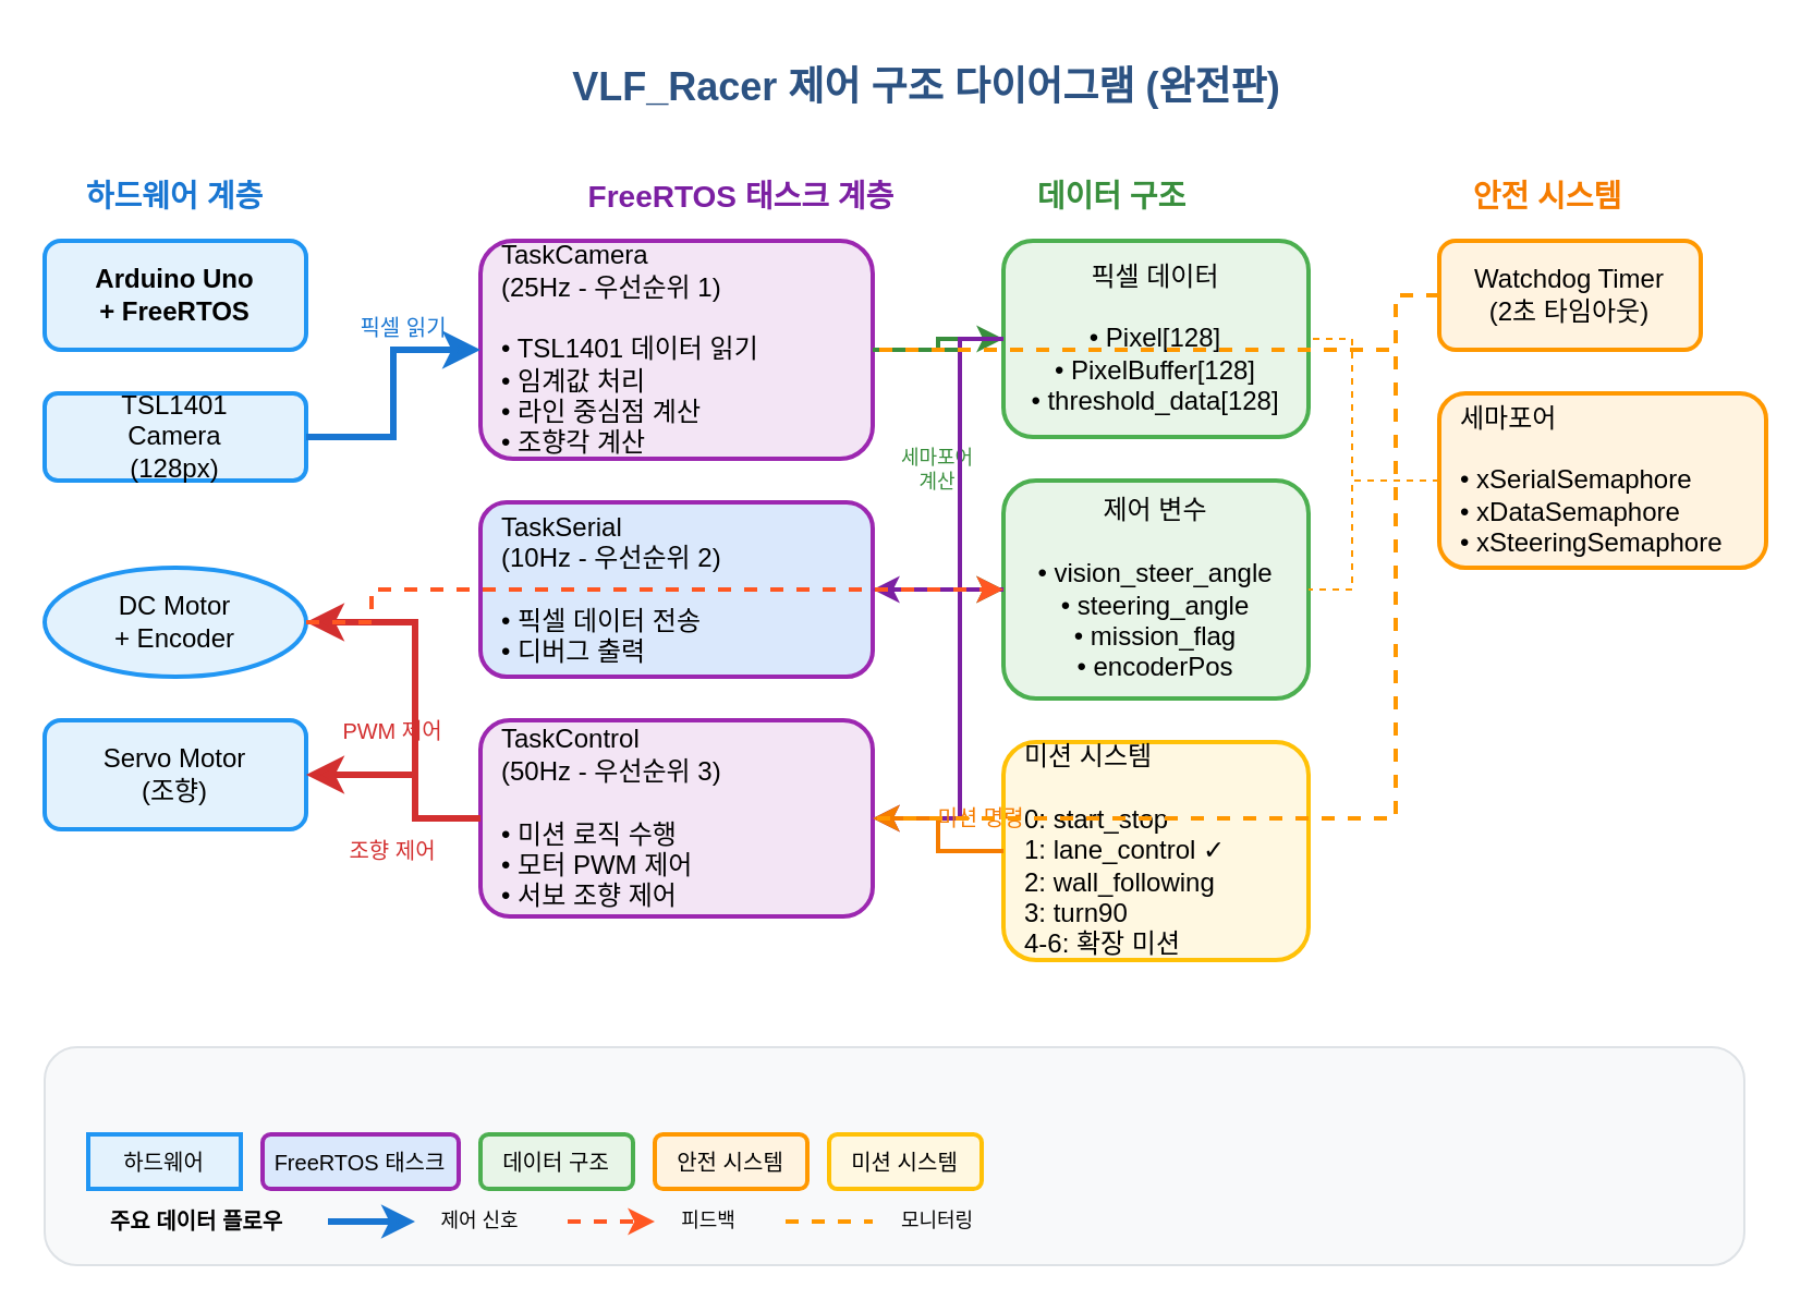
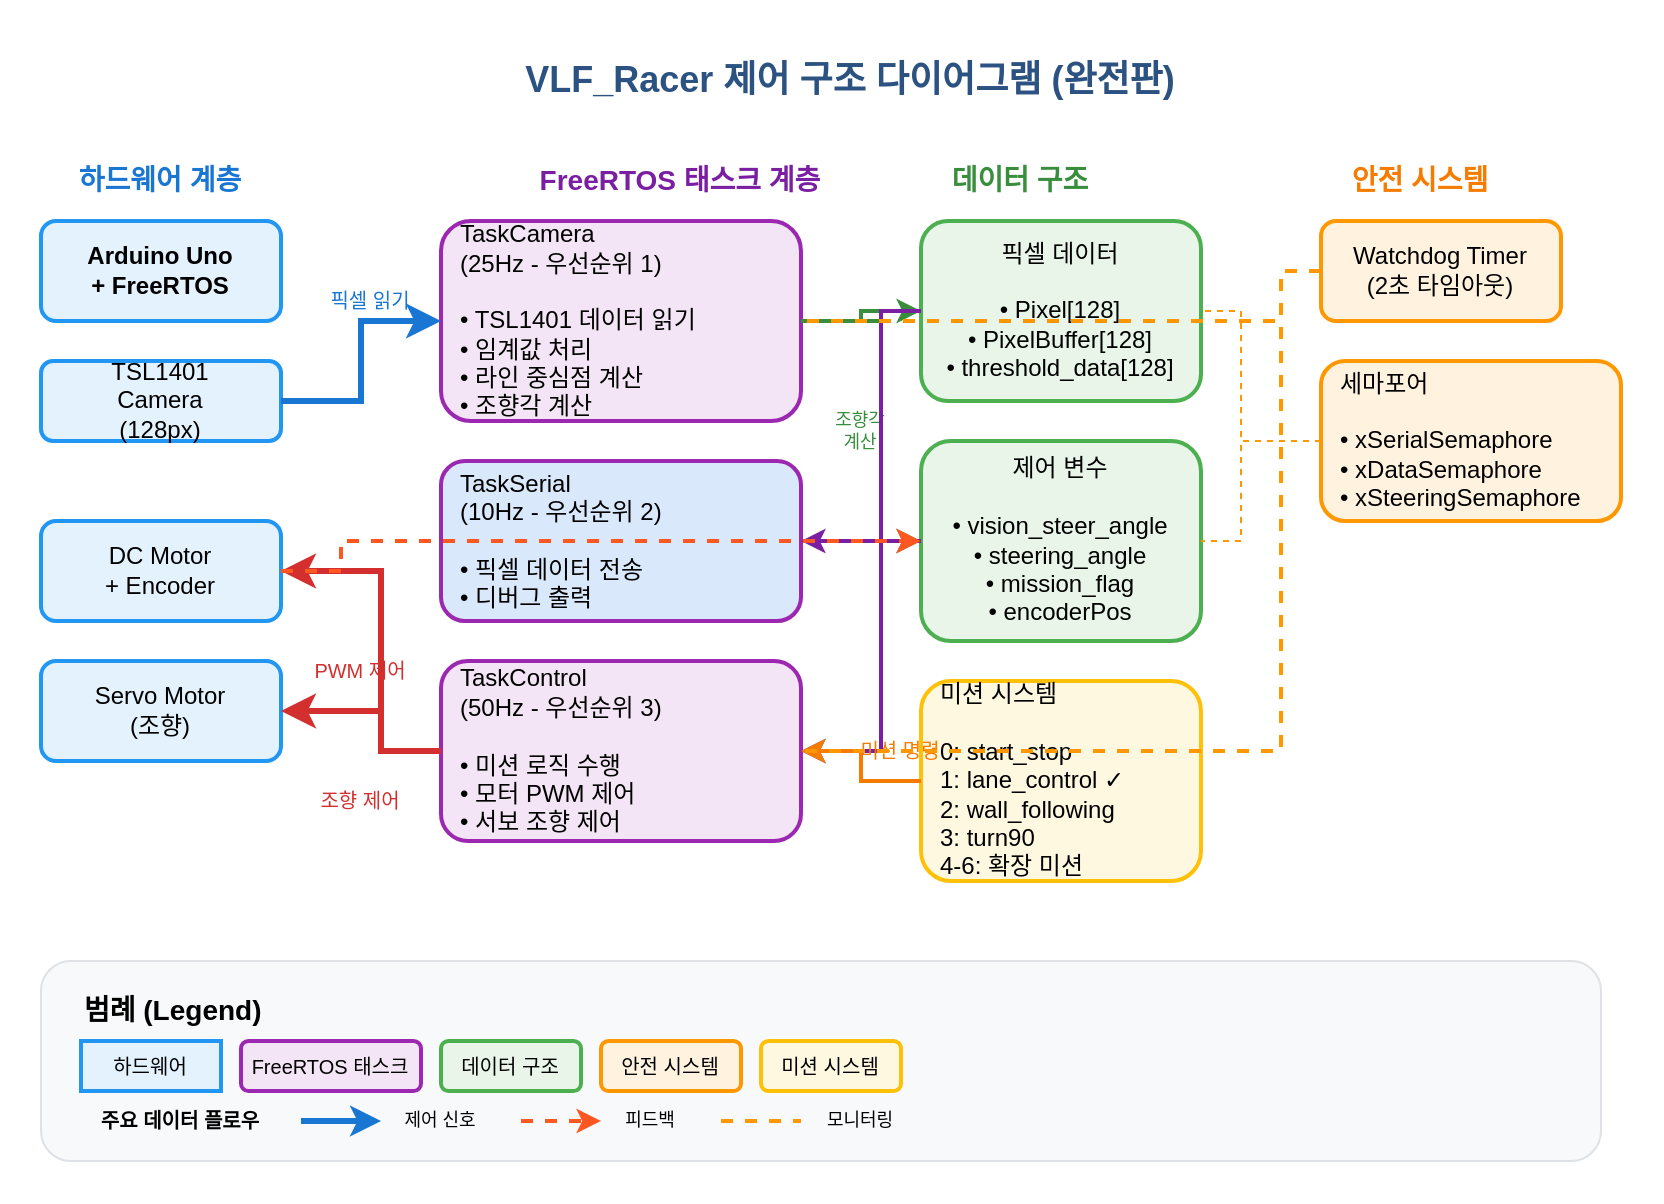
- <mxCell id="23" value="세마포어&#10;계산" style="text;html=1;strokeColor=none;fillColor=none;align=center;verticalAlign=middle;whiteSpace=wrap;rounded=0;fontSize=9;fontColor=#388e3c;" vertex="1" parent="1"><mxGeometry x="410" y="200" width="40" height="30" as="geometry" /></mxCell>
+ <mxCell id="23" value="조향각&#10;계산" style="text;html=1;strokeColor=none;fillColor=none;align=center;verticalAlign=middle;whiteSpace=wrap;rounded=0;fontSize=9;fontColor=#388e3c;" vertex="1" parent="1"><mxGeometry x="410" y="200" width="40" height="30" as="geometry" /></mxCell>
- <mxCell id="6" value="DC Motor&#10;+ Encoder" style="ellipse;whiteSpace=wrap;html=1;fillColor=#e3f2fd;strokeColor=#2196f3;strokeWidth=2;" vertex="1" parent="1"><mxGeometry x="20" y="260" width="120" height="50" as="geometry" /></mxCell>
+ <mxCell id="6" value="DC Motor&#10;+ Encoder" style="rounded=1;whiteSpace=wrap;html=1;fillColor=#e3f2fd;strokeColor=#2196f3;strokeWidth=2;" vertex="1" parent="1"><mxGeometry x="20" y="260" width="120" height="50" as="geometry" /></mxCell>
- <mxCell id="29" value="조향 제어" style="text;html=1;strokeColor=none;fillColor=none;align=center;verticalAlign=middle;whiteSpace=wrap;rounded=0;fontSize=10;fontColor=#d32f2f;" vertex="1" parent="1"><mxGeometry x="150" y="380" width="60" height="20" as="geometry" /></mxCell>
+ <mxCell id="29" value="조향 제어" style="text;html=1;strokeColor=none;fillColor=none;align=center;verticalAlign=middle;whiteSpace=wrap;rounded=0;fontSize=10;fontColor=#d32f2f;" vertex="1" parent="1"><mxGeometry x="150" y="390" width="60" height="20" as="geometry" /></mxCell>
+ <mxCell id="38" value="범례 (Legend)" style="text;html=1;strokeColor=none;fillColor=none;align=left;verticalAlign=top;whiteSpace=wrap;rounded=0;fontSize=14;fontStyle=1;" vertex="1" parent="1"><mxGeometry x="40" y="490" width="120" height="20" as="geometry" /></mxCell>
- <mxCell id="40" value="FreeRTOS 태스크" style="rounded=1;whiteSpace=wrap;html=1;fillColor=#dae8fc;strokeColor=#9c27b0;strokeWidth=2;fontSize=10;" vertex="1" parent="1"><mxGeometry x="120" y="520" width="90" height="25" as="geometry" /></mxCell>
+ <mxCell id="40" value="FreeRTOS 태스크" style="rounded=1;whiteSpace=wrap;html=1;fillColor=#f3e5f5;strokeColor=#9c27b0;strokeWidth=2;fontSize=10;" vertex="1" parent="1"><mxGeometry x="120" y="520" width="90" height="25" as="geometry" /></mxCell>
